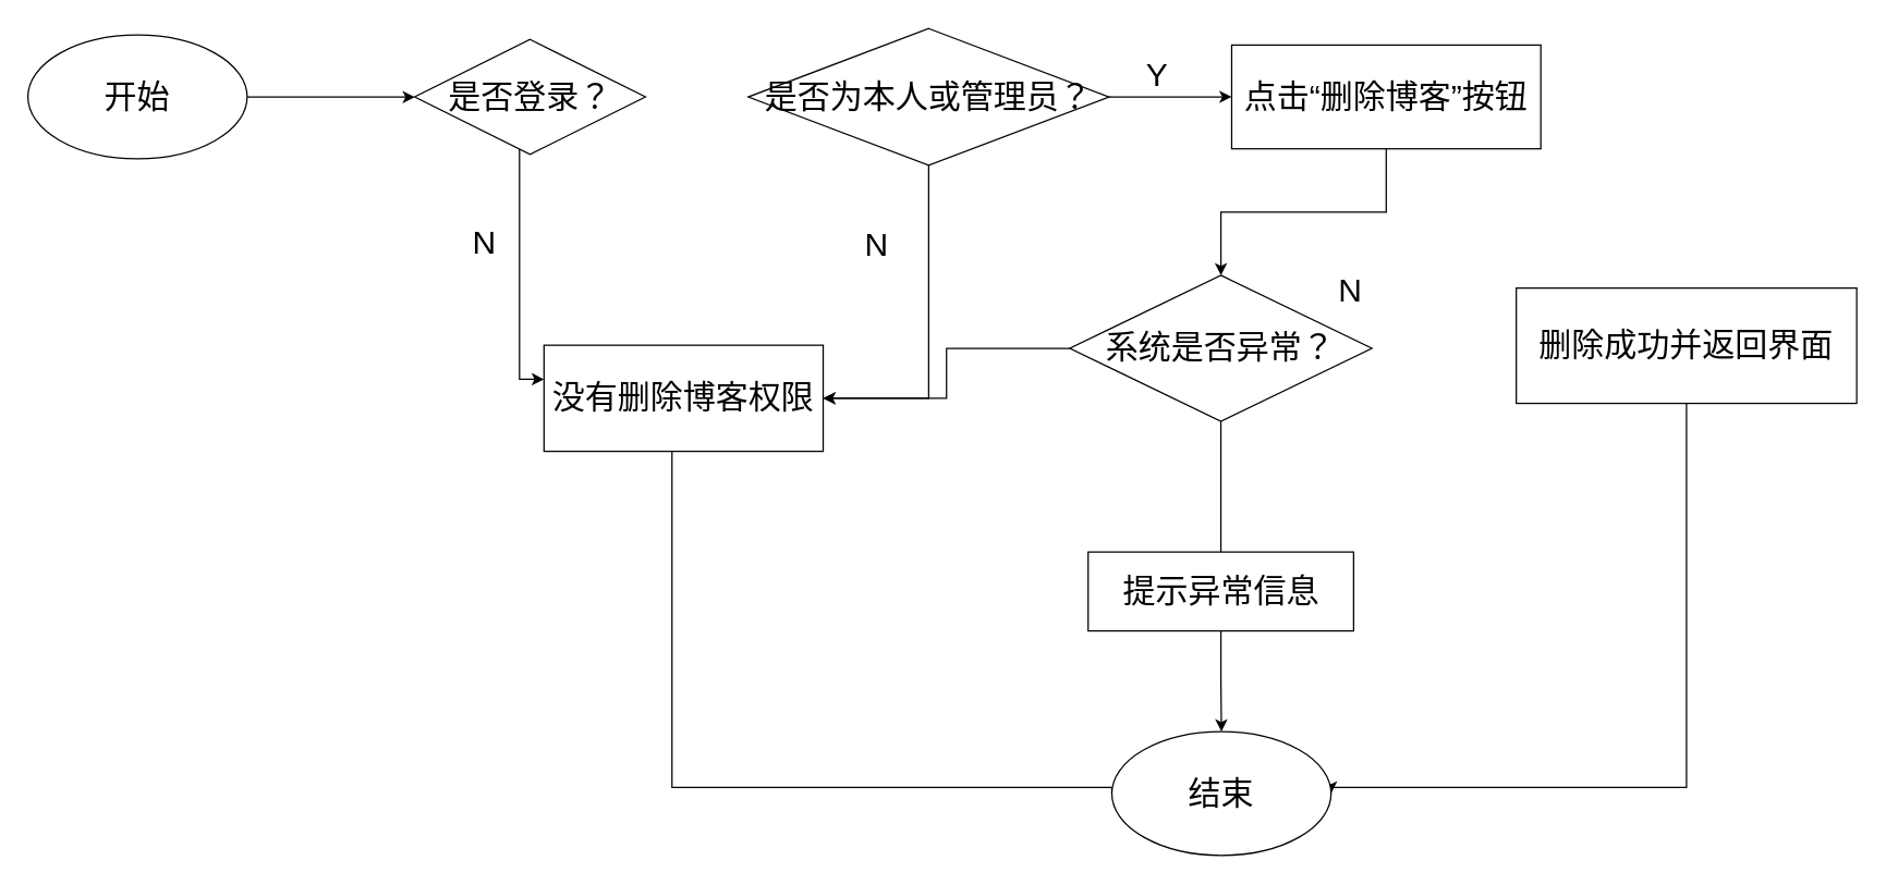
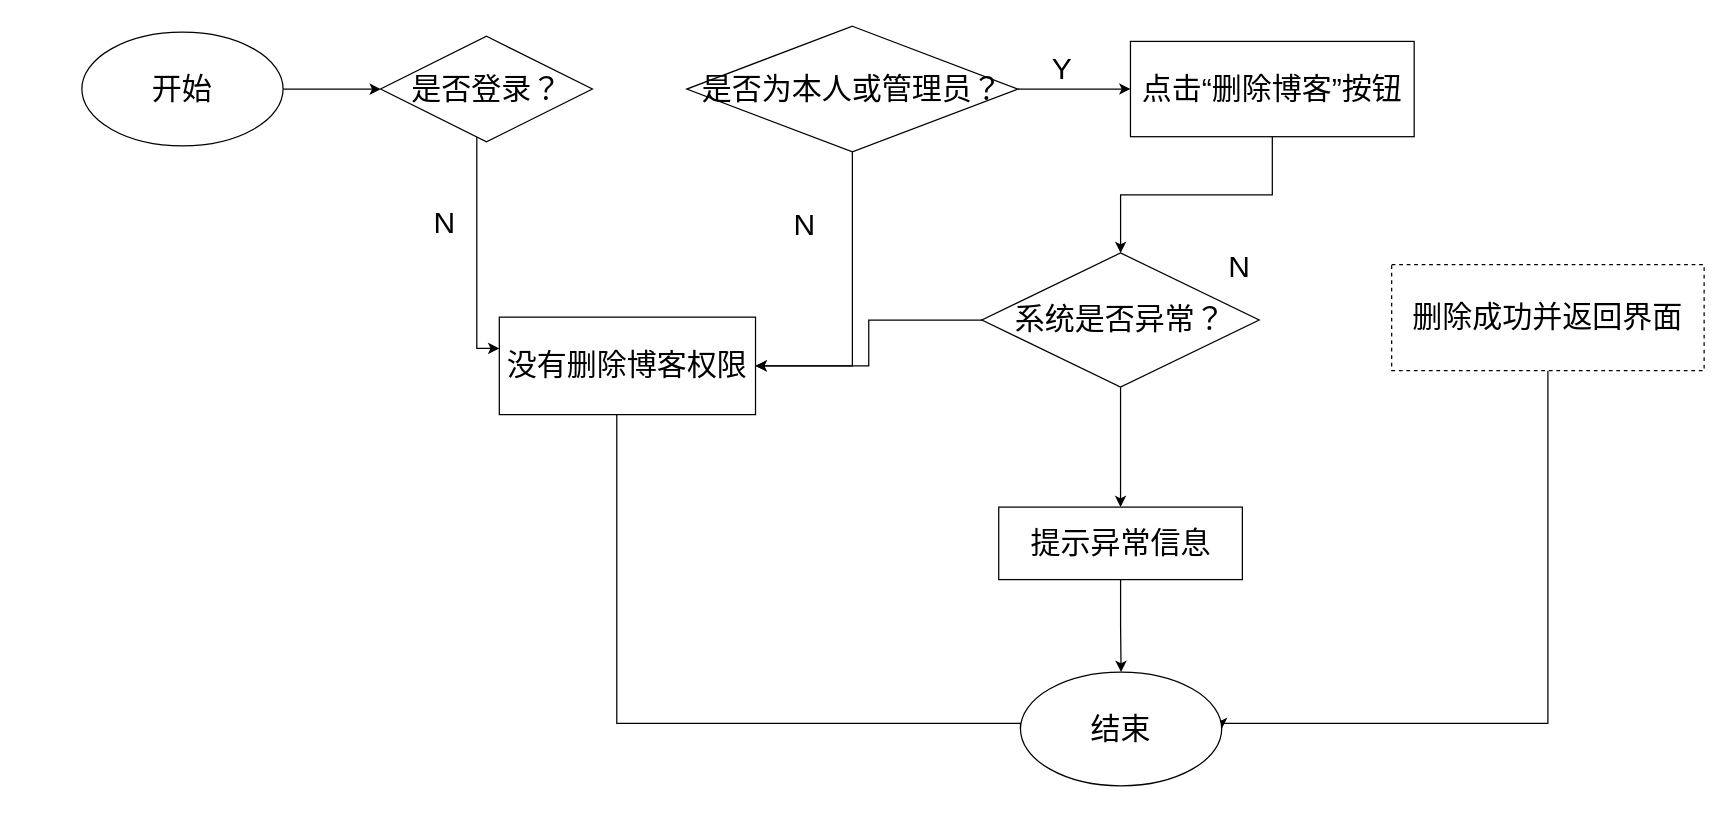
- <mxCell id="3" value="&lt;font style=&quot;font-size: 24px&quot;&gt;开始&lt;/font&gt;" style="ellipse;whiteSpace=wrap;html=1;" vertex="1" parent="1"><mxGeometry x="20" y="25" width="161" height="91" as="geometry" /></mxCell>
+ <mxCell id="3" value="&lt;font style=&quot;font-size: 24px&quot;&gt;开始&lt;/font&gt;" style="ellipse;whiteSpace=wrap;html=1;" vertex="1" parent="1"><mxGeometry x="65" y="25" width="161" height="91" as="geometry" /></mxCell>
- <mxCell id="21" value="&lt;font style=&quot;font-size: 24px&quot;&gt;删除成功并返回界面&lt;/font&gt;" style="whiteSpace=wrap;html=1;" vertex="1" parent="1"><mxGeometry x="1113" y="211" width="250" height="84.75" as="geometry" /></mxCell>
+ <mxCell id="21" value="&lt;font style=&quot;font-size: 24px&quot;&gt;删除成功并返回界面&lt;/font&gt;" style="whiteSpace=wrap;html=1;dashed=1;" vertex="1" parent="1"><mxGeometry x="1113" y="211" width="250" height="84.75" as="geometry" /></mxCell>
- <mxCell id="15" value="" style="edgeStyle=orthogonalEdgeStyle;rounded=0;orthogonalLoop=1;jettySize=auto;html=1;endArrow=none;" edge="1" parent="1" source="17" target="19"><mxGeometry relative="1" as="geometry" /></mxCell>
+ <mxCell id="15" value="" style="edgeStyle=orthogonalEdgeStyle;rounded=0;orthogonalLoop=1;jettySize=auto;html=1;" edge="1" parent="1" source="17" target="19"><mxGeometry relative="1" as="geometry" /></mxCell>
